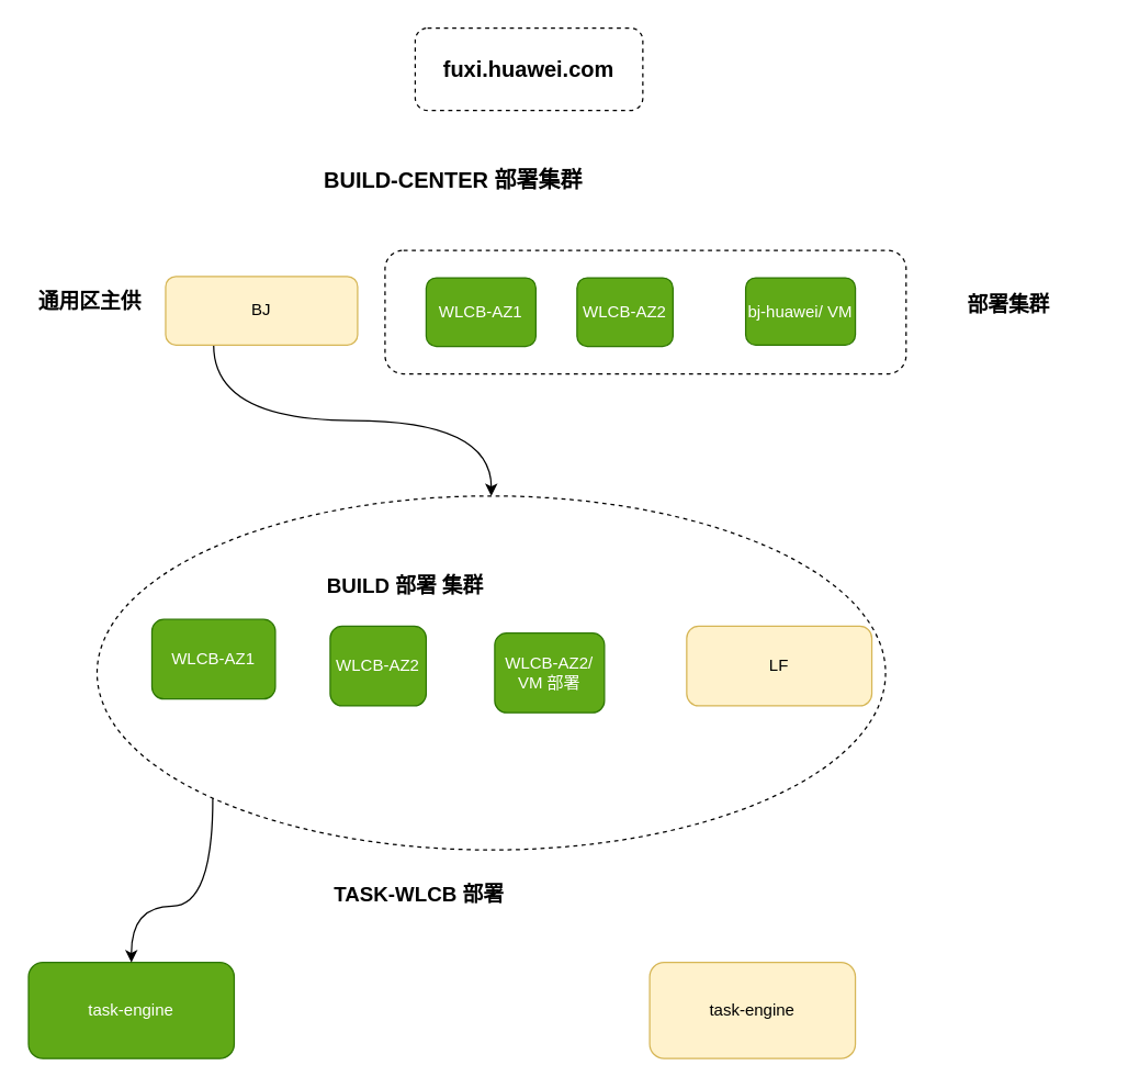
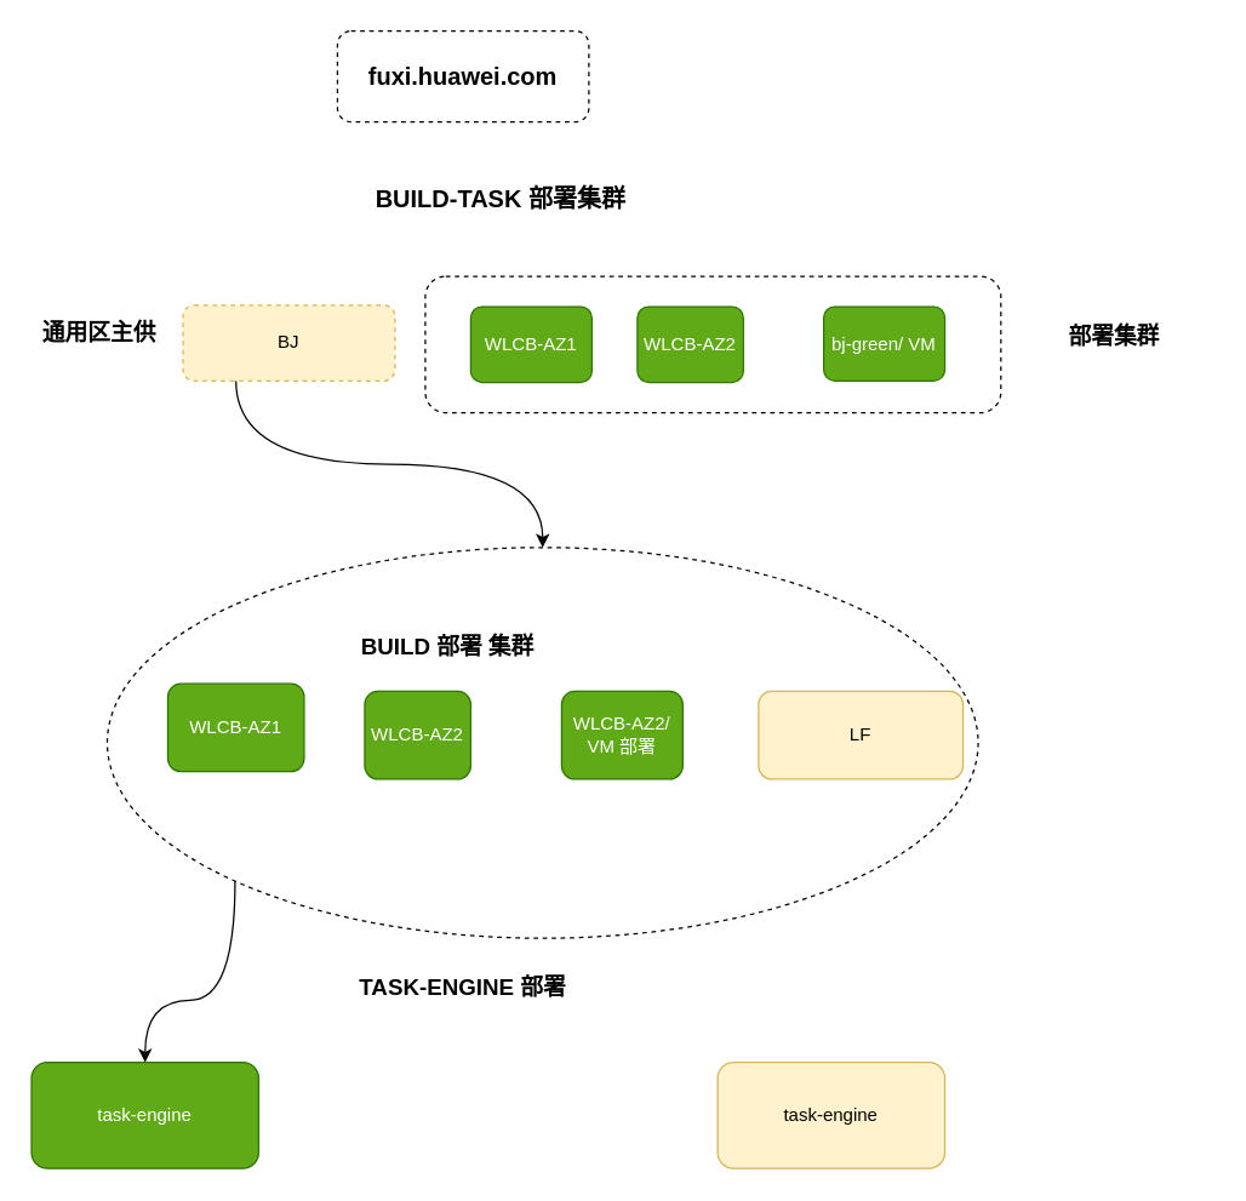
- <mxCell id="22" value="&lt;b&gt;&lt;font style=&quot;font-size: 16px&quot;&gt;fuxi.huawei.com&lt;/font&gt;&lt;/b&gt;" style="rounded=1;whiteSpace=wrap;html=1;dashed=1;fillColor=none;" vertex="1" parent="1"><mxGeometry x="302" y="20" width="166" height="60" as="geometry" /></mxCell>
+ <mxCell id="22" value="&lt;b&gt;&lt;font style=&quot;font-size: 16px&quot;&gt;fuxi.huawei.com&lt;/font&gt;&lt;/b&gt;" style="rounded=1;whiteSpace=wrap;html=1;dashed=1;fillColor=none;" vertex="1" parent="1"><mxGeometry x="222" y="20" width="166" height="60" as="geometry" /></mxCell>
- <mxCell id="4" value="&lt;font style=&quot;font-size: 16px&quot;&gt;&lt;b&gt;BUILD-CENTER 部署集群&lt;/b&gt;&lt;/font&gt;" style="text;html=1;strokeColor=none;fillColor=none;align=center;verticalAlign=middle;whiteSpace=wrap;rounded=0;" parent="1" vertex="1"><mxGeometry x="205" y="121" width="250" height="20" as="geometry" /></mxCell>
+ <mxCell id="4" value="&lt;font style=&quot;font-size: 16px&quot;&gt;&lt;b&gt;BUILD-TASK 部署集群&lt;/b&gt;&lt;/font&gt;" style="text;html=1;strokeColor=none;fillColor=none;align=center;verticalAlign=middle;whiteSpace=wrap;rounded=0;" parent="1" vertex="1"><mxGeometry x="205" y="121" width="250" height="20" as="geometry" /></mxCell>
- <mxCell id="3" value="BJ" style="rounded=1;whiteSpace=wrap;html=1;fillColor=#fff2cc;strokeColor=#d6b656;" parent="1" vertex="1"><mxGeometry x="120" y="201" width="140" height="50" as="geometry" /></mxCell>
+ <mxCell id="3" value="BJ" style="rounded=1;whiteSpace=wrap;html=1;fillColor=#fff2cc;strokeColor=#d6b656;dashed=1;" parent="1" vertex="1"><mxGeometry x="120" y="201" width="140" height="50" as="geometry" /></mxCell>
- <mxCell id="7" value="bj-huawei/ VM" style="rounded=1;whiteSpace=wrap;html=1;fillColor=#60a917;strokeColor=#2D7600;fontColor=#ffffff;" parent="1" vertex="1"><mxGeometry x="543" y="202" width="80" height="49" as="geometry" /></mxCell>
+ <mxCell id="7" value="bj-green/ VM" style="rounded=1;whiteSpace=wrap;html=1;fillColor=#60a917;strokeColor=#2D7600;fontColor=#ffffff;" parent="1" vertex="1"><mxGeometry x="543" y="202" width="80" height="49" as="geometry" /></mxCell>
- <mxCell id="11" value="WLCB-AZ2/ VM 部署" style="rounded=1;whiteSpace=wrap;html=1;fillColor=#60a917;strokeColor=#2D7600;fontColor=#ffffff;" parent="1" vertex="1"><mxGeometry x="360" y="461" width="80" height="58" as="geometry" /></mxCell>
+ <mxCell id="11" value="WLCB-AZ2/ VM 部署" style="rounded=1;whiteSpace=wrap;html=1;fillColor=#60a917;strokeColor=#2D7600;fontColor=#ffffff;" parent="1" vertex="1"><mxGeometry x="370" y="456" width="80" height="58" as="geometry" /></mxCell>
- <mxCell id="14" value="&lt;b&gt;&lt;font style=&quot;font-size: 15px&quot;&gt;TASK-WLCB 部署&lt;/font&gt;&lt;/b&gt;" style="text;html=1;strokeColor=none;fillColor=none;align=center;verticalAlign=middle;whiteSpace=wrap;rounded=0;dashed=1;" parent="1" vertex="1"><mxGeometry x="200" y="641" width="210" height="20" as="geometry" /></mxCell>
+ <mxCell id="14" value="&lt;b&gt;&lt;font style=&quot;font-size: 15px&quot;&gt;TASK-ENGINE 部署&lt;/font&gt;&lt;/b&gt;" style="text;html=1;strokeColor=none;fillColor=none;align=center;verticalAlign=middle;whiteSpace=wrap;rounded=0;dashed=1;" parent="1" vertex="1"><mxGeometry x="200" y="641" width="210" height="20" as="geometry" /></mxCell>
